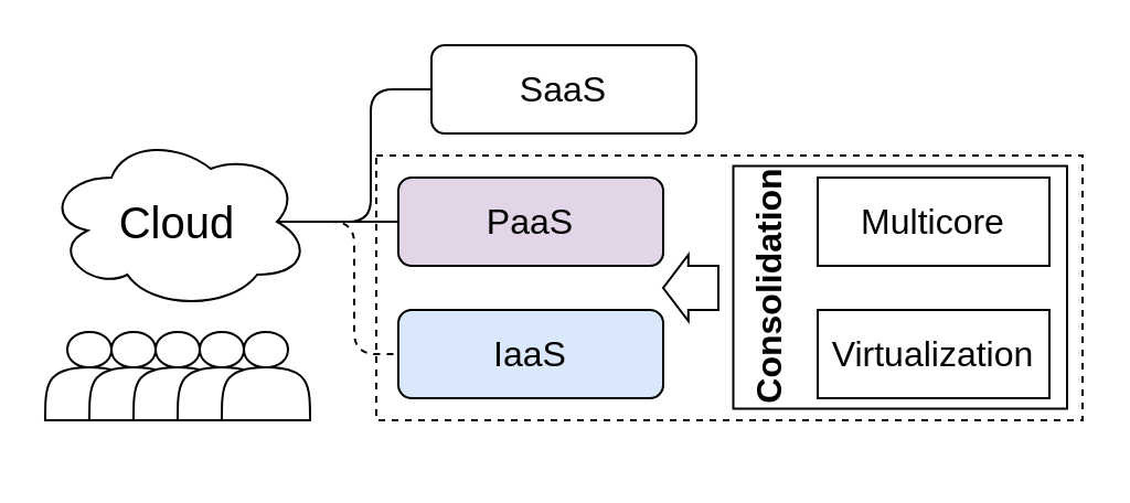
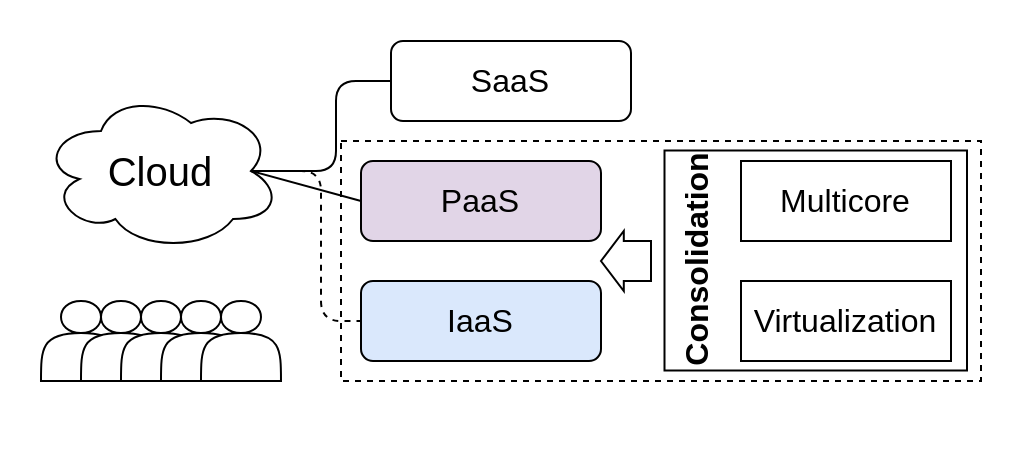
- <mxCell id="2" value="&lt;font style=&quot;font-size: 20px;&quot;&gt;Cloud&lt;/font&gt;" style="ellipse;shape=cloud;whiteSpace=wrap;html=1;fontSize=20;" parent="1" vertex="1"><mxGeometry x="20" y="60" width="120" height="80" as="geometry" /></mxCell>
+ <mxCell id="2" value="&lt;font style=&quot;font-size: 20px;&quot;&gt;Cloud&lt;/font&gt;" style="ellipse;shape=cloud;whiteSpace=wrap;html=1;fontSize=20;" parent="1" vertex="1"><mxGeometry x="20" y="45" width="120" height="80" as="geometry" /></mxCell>
